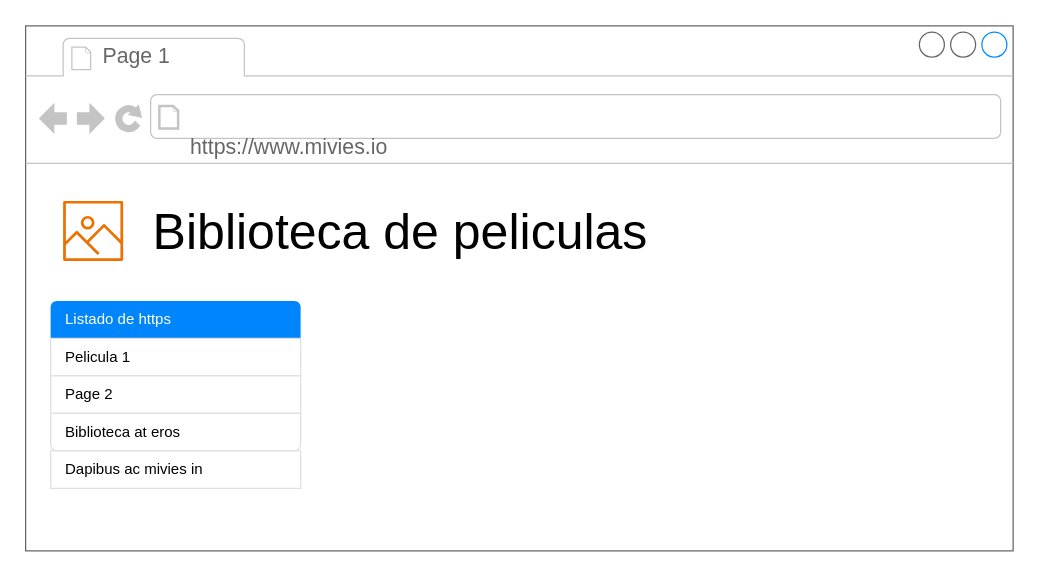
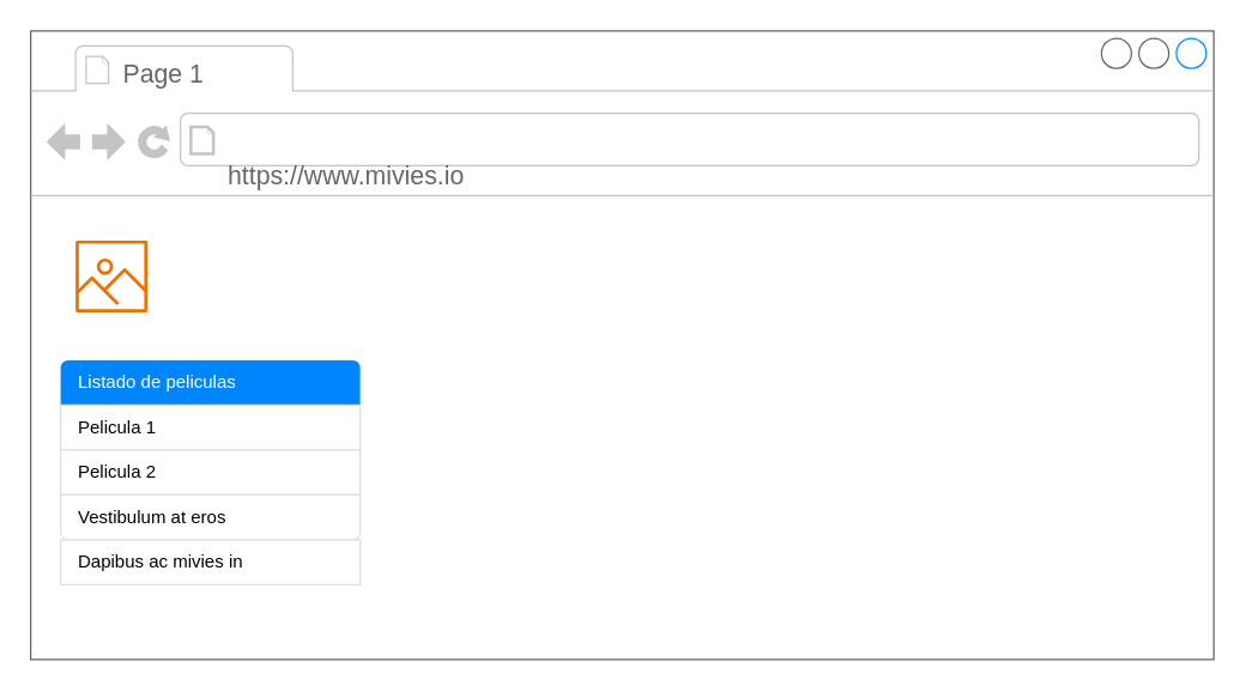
- <mxCell id="3" value="Page 1" style="strokeWidth=1;shadow=0;dashed=0;align=center;html=1;shape=mxgraph.mockup.containers.anchor;fontSize=17;fontColor=#666666;align=left;whiteSpace=wrap;" vertex="1" parent="2"><mxGeometry x="60" y="12" width="110" height="26" as="geometry" /></mxCell>
+ <mxCell id="3" value="Page 1" style="strokeWidth=1;shadow=0;dashed=0;align=center;html=1;shape=mxgraph.mockup.containers.anchor;fontSize=17;fontColor=#666666;align=left;whiteSpace=wrap;" vertex="1" parent="2"><mxGeometry x="60" y="12" width="75" height="35" as="geometry" /></mxCell>
- <mxCell id="12" value="Biblioteca de peliculas" style="text;html=1;align=center;verticalAlign=middle;whiteSpace=wrap;rounded=0;fontSize=40;" vertex="1" parent="2"><mxGeometry x="90" y="149" width="420" height="30" as="geometry" /></mxCell>
- <mxCell id="6" value="Listado de https" style="text;strokeColor=none;fillColor=#0085FC;align=left;verticalAlign=middle;spacingLeft=10;spacingRight=10;overflow=hidden;points=[[0,0.5],[1,0.5]];portConstraint=eastwest;rotatable=0;whiteSpace=wrap;html=1;shape=mxgraph.bootstrap.topButton;rSize=5;fontColor=#ffffff;" vertex="1" parent="5"><mxGeometry width="200" height="30" as="geometry" /></mxCell>
+ <mxCell id="6" value="Listado de peliculas" style="text;strokeColor=none;fillColor=#0085FC;align=left;verticalAlign=middle;spacingLeft=10;spacingRight=10;overflow=hidden;points=[[0,0.5],[1,0.5]];portConstraint=eastwest;rotatable=0;whiteSpace=wrap;html=1;shape=mxgraph.bootstrap.topButton;rSize=5;fontColor=#ffffff;" vertex="1" parent="5"><mxGeometry width="200" height="30" as="geometry" /></mxCell>
- <mxCell id="8" value="Page 2" style="text;strokeColor=#DFDFDF;fillColor=#FFFFFF;align=left;verticalAlign=middle;spacingLeft=10;spacingRight=10;overflow=hidden;points=[[0,0.5],[1,0.5]];portConstraint=eastwest;rotatable=0;whiteSpace=wrap;html=1;rSize=5;fontColor=#000000;" vertex="1" parent="5"><mxGeometry y="60" width="200" height="30" as="geometry" /></mxCell>
+ <mxCell id="8" value="Pelicula 2" style="text;strokeColor=#DFDFDF;fillColor=#FFFFFF;align=left;verticalAlign=middle;spacingLeft=10;spacingRight=10;overflow=hidden;points=[[0,0.5],[1,0.5]];portConstraint=eastwest;rotatable=0;whiteSpace=wrap;html=1;rSize=5;fontColor=#000000;" vertex="1" parent="5"><mxGeometry y="60" width="200" height="30" as="geometry" /></mxCell>
- <mxCell id="9" value="Biblioteca at eros" style="text;strokeColor=#DFDFDF;fillColor=#FFFFFF;align=left;verticalAlign=middle;spacingLeft=10;spacingRight=10;overflow=hidden;points=[[0,0.5],[1,0.5]];portConstraint=eastwest;rotatable=0;whiteSpace=wrap;html=1;shape=mxgraph.bootstrap.bottomButton;rSize=5;fontColor=#000000;" vertex="1" parent="5"><mxGeometry y="90" width="200" height="30" as="geometry" /></mxCell>
+ <mxCell id="9" value="Vestibulum at eros" style="text;strokeColor=#DFDFDF;fillColor=#FFFFFF;align=left;verticalAlign=middle;spacingLeft=10;spacingRight=10;overflow=hidden;points=[[0,0.5],[1,0.5]];portConstraint=eastwest;rotatable=0;whiteSpace=wrap;html=1;shape=mxgraph.bootstrap.bottomButton;rSize=5;fontColor=#000000;" vertex="1" parent="5"><mxGeometry y="90" width="200" height="30" as="geometry" /></mxCell>
